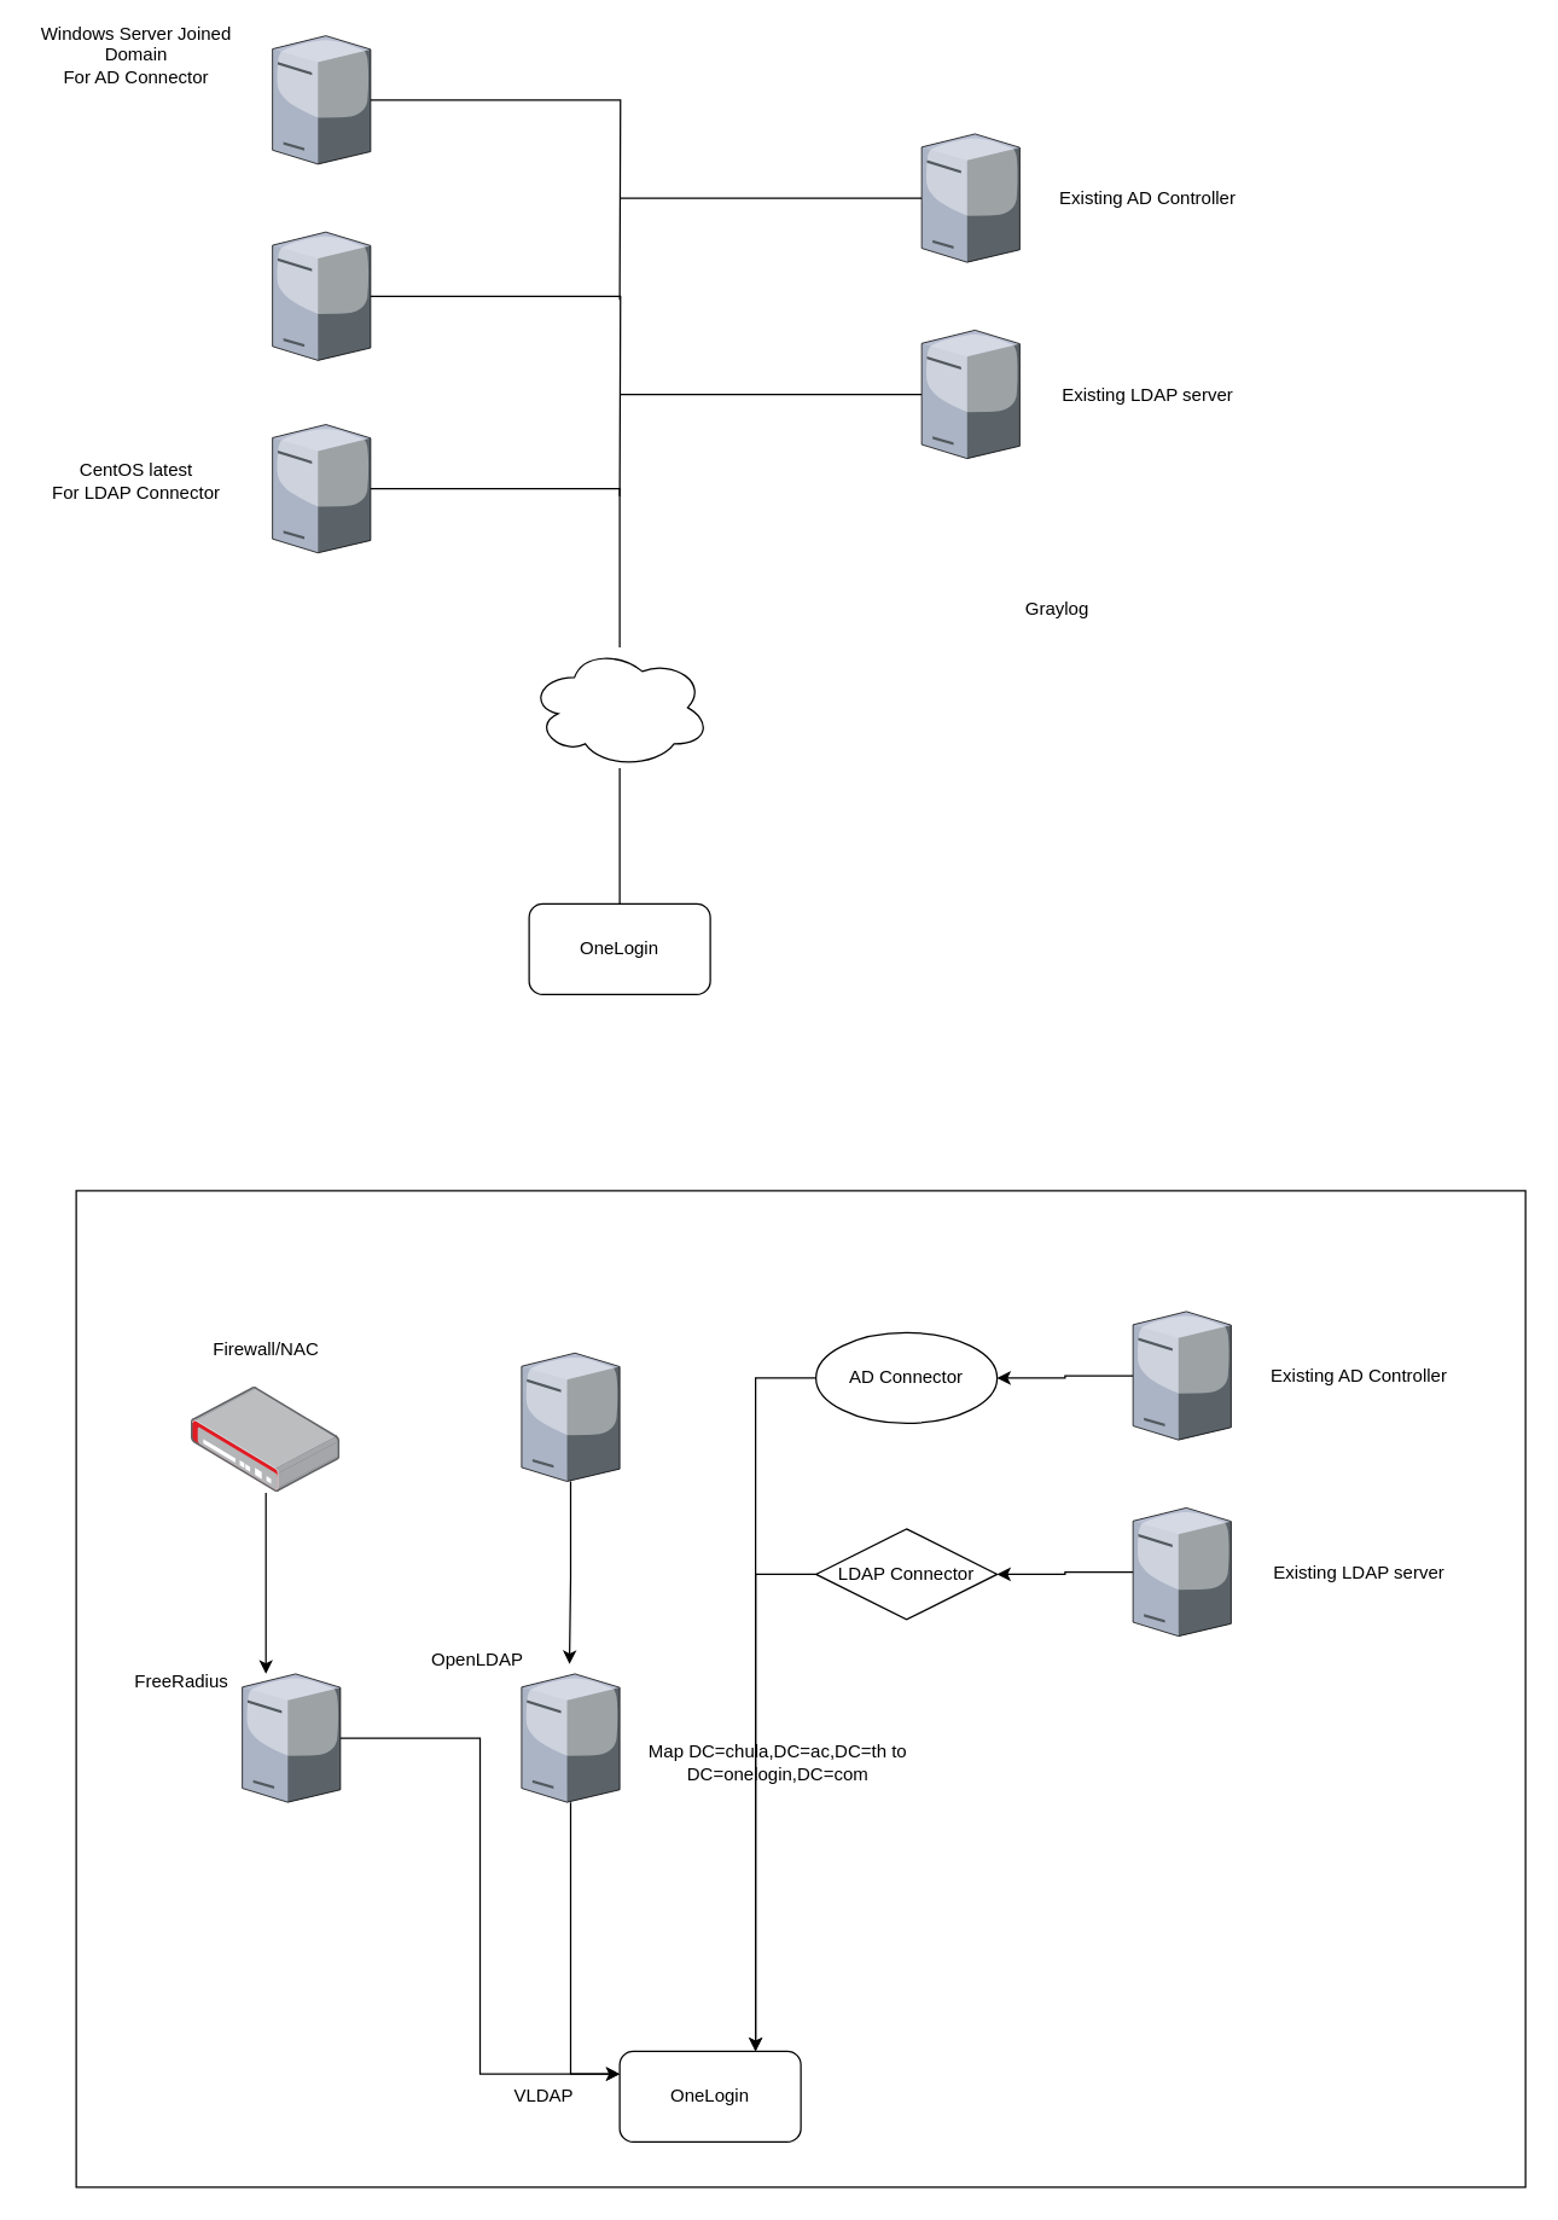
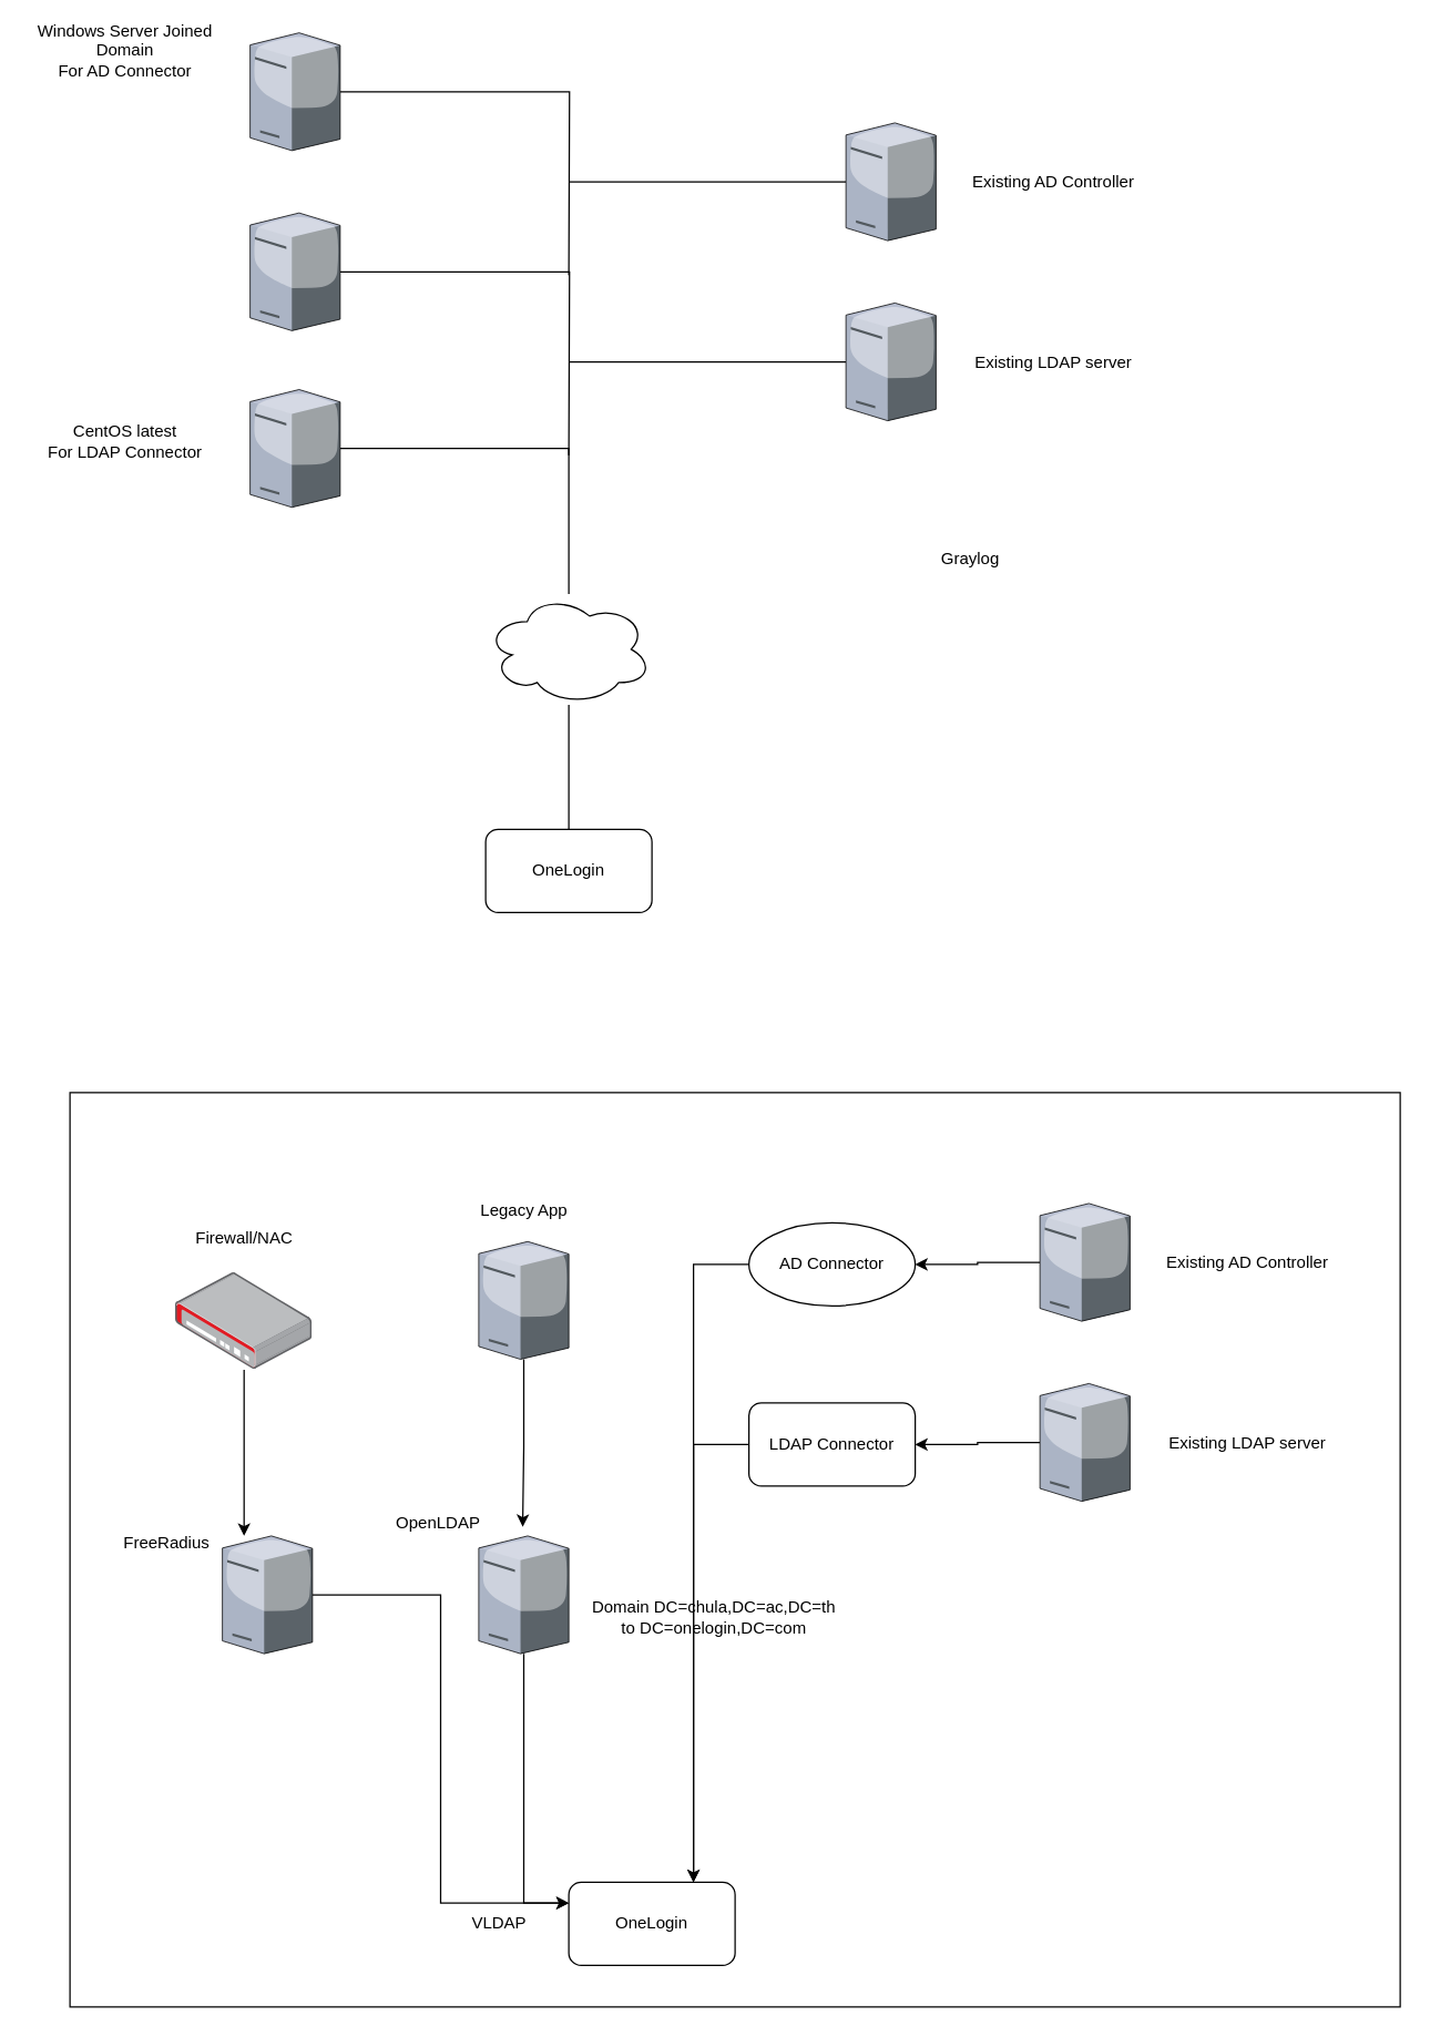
+ <mxCell id="39" value="Legacy App" style="text;html=1;strokeColor=none;fillColor=none;align=center;verticalAlign=middle;whiteSpace=wrap;rounded=0;" vertex="1" parent="1"><mxGeometry x="307.5" y="858" width="140" height="30" as="geometry" /></mxCell>
- <mxCell id="38" value="LDAP Connector" style="rhombus;whiteSpace=wrap;html=1;" vertex="1" parent="1"><mxGeometry x="540" y="1012" width="120" height="60" as="geometry" /></mxCell>
+ <mxCell id="38" value="LDAP Connector" style="rounded=1;whiteSpace=wrap;html=1;" vertex="1" parent="1"><mxGeometry x="540" y="1012" width="120" height="60" as="geometry" /></mxCell>
- <mxCell id="43" value="Map DC=chula,DC=ac,DC=th to DC=onelogin,DC=com" style="text;html=1;strokeColor=none;fillColor=none;align=center;verticalAlign=middle;whiteSpace=wrap;rounded=0;" vertex="1" parent="1"><mxGeometry x="420" y="1135.5" width="190" height="62.5" as="geometry" /></mxCell>
+ <mxCell id="43" value="Domain DC=chula,DC=ac,DC=th to DC=onelogin,DC=com" style="text;html=1;strokeColor=none;fillColor=none;align=center;verticalAlign=middle;whiteSpace=wrap;rounded=0;" vertex="1" parent="1"><mxGeometry x="420" y="1135.5" width="190" height="62.5" as="geometry" /></mxCell>
